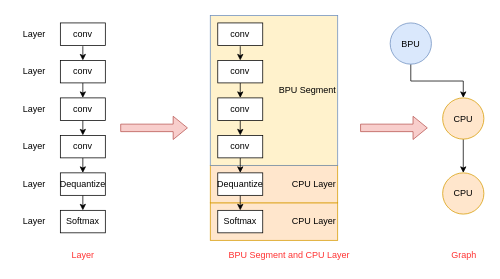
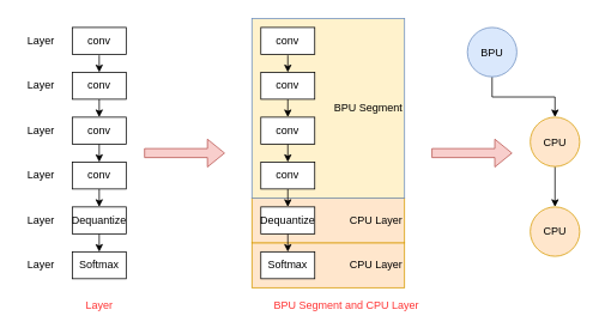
- <mxCell id="42" value="&lt;font color=&quot;#ff3333&quot;&gt;Graph&lt;/font&gt;" style="text;html=1;align=center;verticalAlign=middle;resizable=0;points=[];autosize=1;" vertex="1" parent="1"><mxGeometry x="592.5" y="330" width="50" height="20" as="geometry" /></mxCell>
